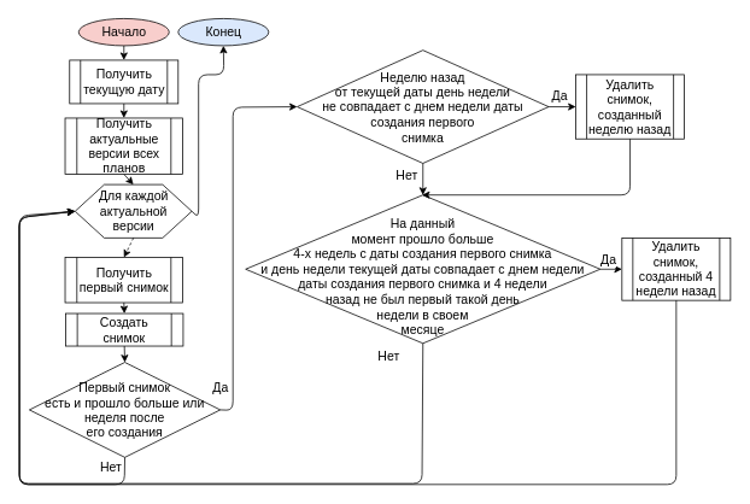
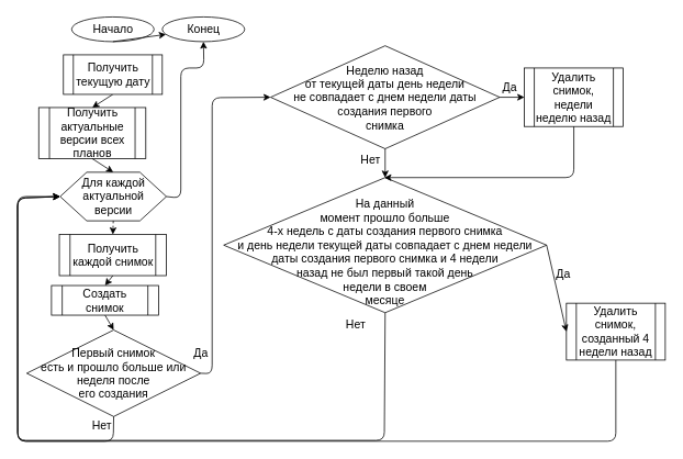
- <mxCell id="2" value="&lt;font style=&quot;font-size: 14px&quot;&gt;Начало&lt;/font&gt;" style="ellipse;whiteSpace=wrap;html=1;fillColor=#f8cecc;" parent="1" vertex="1"><mxGeometry x="86.5" y="20" width="100" height="30" as="geometry" /></mxCell>
+ <mxCell id="2" value="&lt;font style=&quot;font-size: 14px&quot;&gt;Начало&lt;/font&gt;" style="ellipse;whiteSpace=wrap;html=1;" parent="1" vertex="1"><mxGeometry x="86.5" y="20" width="100" height="30" as="geometry" /></mxCell>
- <mxCell id="34" value="&lt;font style=&quot;font-size: 14px&quot;&gt;Конец&lt;/font&gt;&lt;br&gt;" style="ellipse;whiteSpace=wrap;html=1;fillColor=#dae8fc;" parent="1" vertex="1"><mxGeometry x="196.5" y="20" width="100" height="30" as="geometry" /></mxCell>
+ <mxCell id="34" value="&lt;font style=&quot;font-size: 14px&quot;&gt;Конец&lt;/font&gt;&lt;br&gt;" style="ellipse;whiteSpace=wrap;html=1;" parent="1" vertex="1"><mxGeometry x="196.5" y="20" width="100" height="30" as="geometry" /></mxCell>
- <mxCell id="10" value="" style="endArrow=classic;html=1;exitX=0.5;exitY=1;exitDx=0;exitDy=0;entryX=0.5;entryY=0;entryDx=0;entryDy=0;" parent="1" source="2" target="19" edge="1"><mxGeometry width="50" height="50" relative="1" as="geometry"><mxPoint x="-38.5" y="60" as="sourcePoint" /><mxPoint x="136.5" y="60" as="targetPoint" /></mxGeometry></mxCell>
+ <mxCell id="10" value="" style="endArrow=classic;html=1;exitX=0.5;exitY=1;exitDx=0;exitDy=0;" parent="1" source="2" target="34" edge="1"><mxGeometry width="50" height="50" relative="1" as="geometry"><mxPoint x="-38.5" y="60" as="sourcePoint" /><mxPoint x="136.5" y="60" as="targetPoint" /></mxGeometry></mxCell>
- <mxCell id="20" value="&lt;font style=&quot;font-size: 14px&quot;&gt;Удалить снимок, созданный неделю назад&lt;/font&gt;" style="shape=process;whiteSpace=wrap;html=1;backgroundOutline=1;" parent="1" vertex="1"><mxGeometry x="636" y="82" width="120" height="71" as="geometry" /></mxCell>
+ <mxCell id="20" value="&lt;font style=&quot;font-size: 14px&quot;&gt;Удалить снимок, недели неделю назад&lt;/font&gt;" style="shape=process;whiteSpace=wrap;html=1;backgroundOutline=1;" parent="1" vertex="1"><mxGeometry x="636" y="82" width="120" height="71" as="geometry" /></mxCell>
- <mxCell id="3" value="&lt;font style=&quot;font-size: 14px&quot;&gt;Получить актуальные версии всех планов&lt;/font&gt;" style="shape=process;whiteSpace=wrap;html=1;backgroundOutline=1;" parent="1" vertex="1"><mxGeometry x="71.5" y="130" width="130" height="62" as="geometry" /></mxCell>
+ <mxCell id="3" value="&lt;font style=&quot;font-size: 14px&quot;&gt;Получить актуальные версии всех планов&lt;/font&gt;" style="shape=process;whiteSpace=wrap;html=1;backgroundOutline=1;" parent="1" vertex="1"><mxGeometry x="46.5" y="130" width="130" height="62" as="geometry" /></mxCell>
- <mxCell id="4" value="&lt;font style=&quot;font-size: 14px&quot;&gt;Для каждой актуальной&lt;br&gt;версии&lt;/font&gt;" style="shape=hexagon;perimeter=hexagonPerimeter2;whiteSpace=wrap;html=1;" parent="1" vertex="1"><mxGeometry x="82.5" y="203.5" width="129" height="59" as="geometry" /></mxCell>
+ <mxCell id="4" value="&lt;font style=&quot;font-size: 14px&quot;&gt;Для каждой актуальной&lt;br&gt;версии&lt;/font&gt;" style="shape=hexagon;perimeter=hexagonPerimeter2;whiteSpace=wrap;html=1;" parent="1" vertex="1"><mxGeometry x="72.5" y="208.5" width="129" height="59" as="geometry" /></mxCell>
- <mxCell id="24" value="&lt;font style=&quot;font-size: 14px&quot;&gt;Удалить снимок, созданный 4 недели назад&lt;/font&gt;" style="shape=process;whiteSpace=wrap;html=1;backgroundOutline=1;" parent="1" vertex="1"><mxGeometry x="687" y="262.5" width="120" height="69" as="geometry" /></mxCell>
+ <mxCell id="24" value="&lt;font style=&quot;font-size: 14px&quot;&gt;Удалить снимок, созданный 4 недели назад&lt;/font&gt;" style="shape=process;whiteSpace=wrap;html=1;backgroundOutline=1;" parent="1" vertex="1"><mxGeometry x="687" y="367.5" width="120" height="69" as="geometry" /></mxCell>
- <mxCell id="5" value="&lt;font style=&quot;font-size: 14px&quot;&gt;Получить первый снимок&lt;/font&gt;" style="shape=process;whiteSpace=wrap;html=1;backgroundOutline=1;" parent="1" vertex="1"><mxGeometry x="71.5" y="284" width="130" height="50" as="geometry" /></mxCell>
+ <mxCell id="5" value="&lt;font style=&quot;font-size: 14px&quot;&gt;Получить каждой снимок&lt;/font&gt;" style="shape=process;whiteSpace=wrap;html=1;backgroundOutline=1;" parent="1" vertex="1"><mxGeometry x="71.5" y="284" width="130" height="50" as="geometry" /></mxCell>
- <mxCell id="6" value="&lt;font style=&quot;font-size: 14px&quot;&gt;Создать снимок&lt;/font&gt;" style="shape=process;whiteSpace=wrap;html=1;backgroundOutline=1;" parent="1" vertex="1"><mxGeometry x="72" y="346" width="130" height="36" as="geometry" /></mxCell>
+ <mxCell id="6" value="&lt;font style=&quot;font-size: 14px&quot;&gt;Создать снимок&lt;/font&gt;" style="shape=process;whiteSpace=wrap;html=1;backgroundOutline=1;" parent="1" vertex="1"><mxGeometry x="62" y="346" width="130" height="36" as="geometry" /></mxCell>
